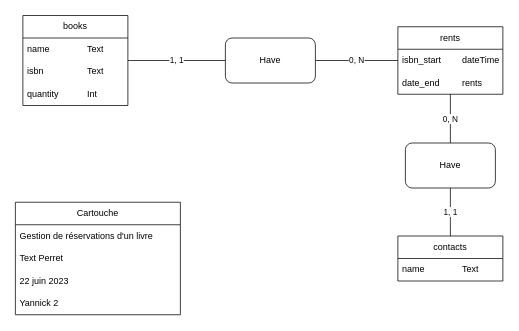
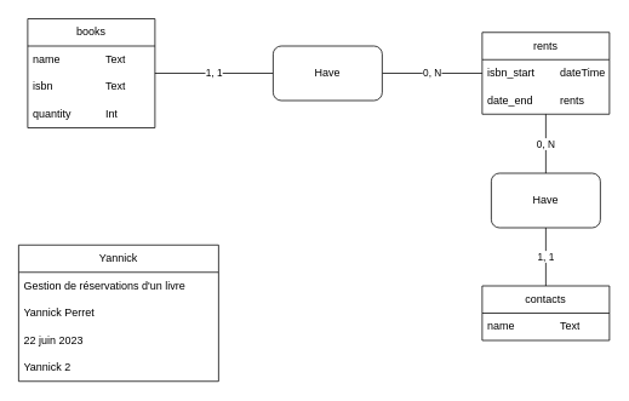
- <mxCell id="5" value="Cartouche" style="swimlane;fontStyle=0;childLayout=stackLayout;horizontal=1;startSize=30;horizontalStack=0;resizeParent=1;resizeParentMax=0;resizeLast=0;collapsible=1;marginBottom=0;whiteSpace=wrap;html=1;" parent="1" vertex="1"><mxGeometry x="20" y="269" width="220" height="150" as="geometry" /></mxCell>
+ <mxCell id="5" value="Yannick" style="swimlane;fontStyle=0;childLayout=stackLayout;horizontal=1;startSize=30;horizontalStack=0;resizeParent=1;resizeParentMax=0;resizeLast=0;collapsible=1;marginBottom=0;whiteSpace=wrap;html=1;" parent="1" vertex="1"><mxGeometry x="20" y="269" width="220" height="150" as="geometry" /></mxCell>
- <mxCell id="7" value="Text Perret" style="text;strokeColor=none;fillColor=none;align=left;verticalAlign=middle;spacingLeft=4;spacingRight=4;overflow=hidden;points=[[0,0.5],[1,0.5]];portConstraint=eastwest;rotatable=0;whiteSpace=wrap;html=1;" parent="5" vertex="1"><mxGeometry y="60" width="220" height="30" as="geometry" /></mxCell>
+ <mxCell id="7" value="Yannick Perret" style="text;strokeColor=none;fillColor=none;align=left;verticalAlign=middle;spacingLeft=4;spacingRight=4;overflow=hidden;points=[[0,0.5],[1,0.5]];portConstraint=eastwest;rotatable=0;whiteSpace=wrap;html=1;" parent="5" vertex="1"><mxGeometry y="60" width="220" height="30" as="geometry" /></mxCell>
